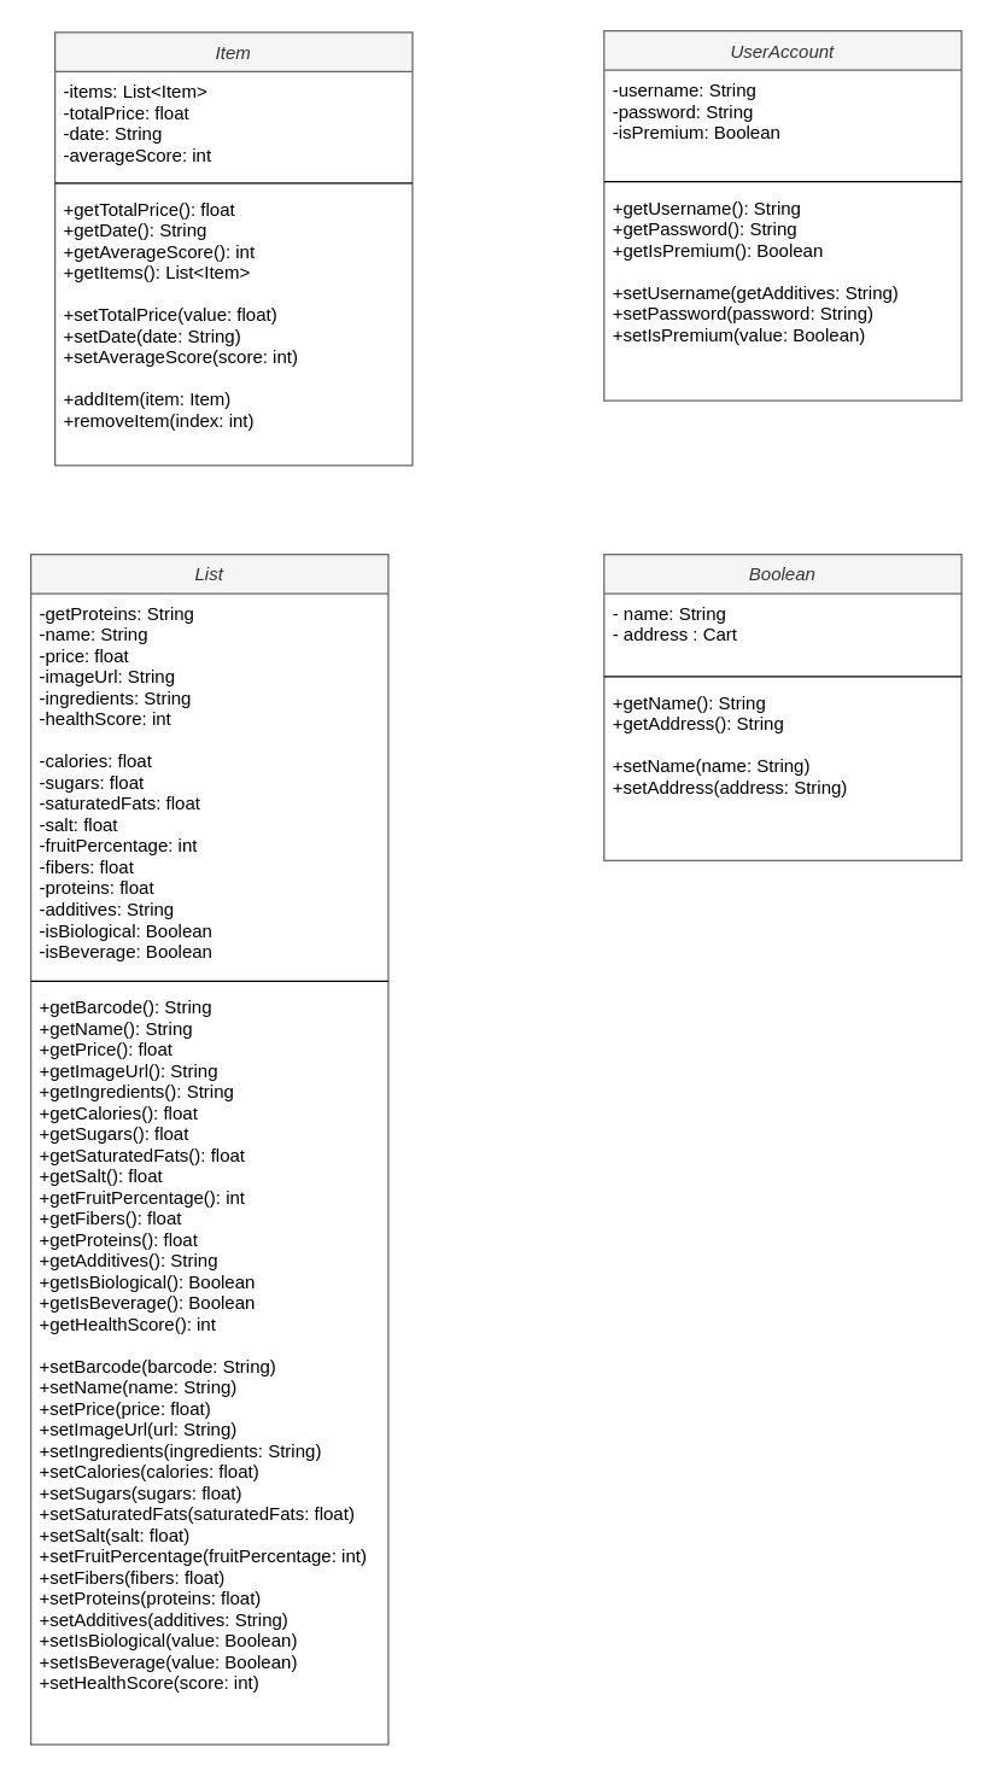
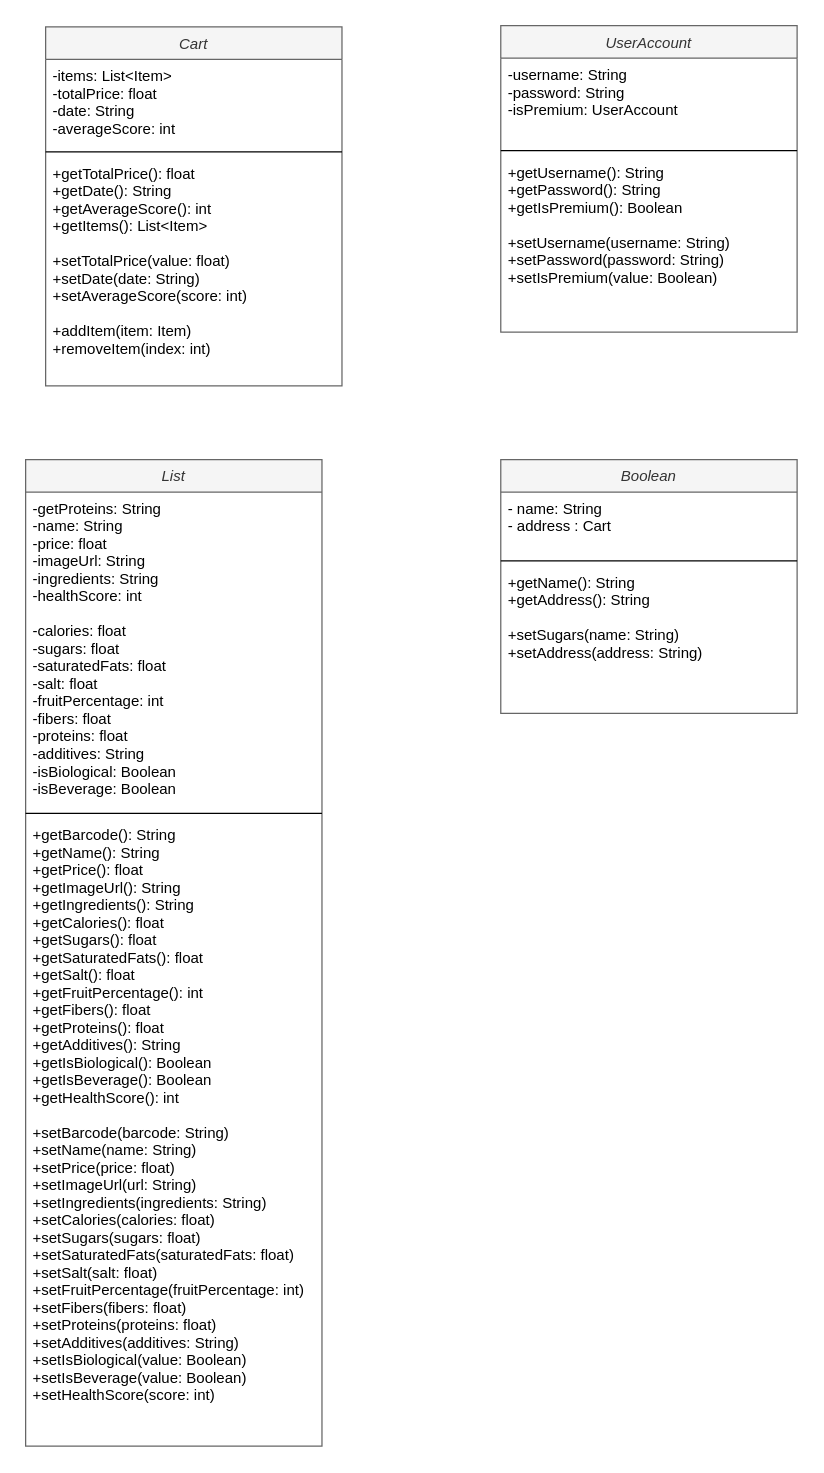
- <mxCell id="14" value="Item" style="swimlane;fontStyle=2;align=center;verticalAlign=top;childLayout=stackLayout;horizontal=1;startSize=26;horizontalStack=0;resizeParent=1;resizeLast=0;collapsible=1;marginBottom=0;rounded=0;shadow=0;strokeWidth=1;fillColor=#f5f5f5;fontColor=#333333;strokeColor=#666666;" parent="1" vertex="1"><mxGeometry x="36" y="21" width="237" height="287" as="geometry"><mxRectangle x="554" y="220" width="160" height="26" as="alternateBounds" /></mxGeometry></mxCell>
+ <mxCell id="14" value="Cart" style="swimlane;fontStyle=2;align=center;verticalAlign=top;childLayout=stackLayout;horizontal=1;startSize=26;horizontalStack=0;resizeParent=1;resizeLast=0;collapsible=1;marginBottom=0;rounded=0;shadow=0;strokeWidth=1;fillColor=#f5f5f5;fontColor=#333333;strokeColor=#666666;" parent="1" vertex="1"><mxGeometry x="36" y="21" width="237" height="287" as="geometry"><mxRectangle x="554" y="220" width="160" height="26" as="alternateBounds" /></mxGeometry></mxCell>
- <mxCell id="3" value="-username: String&#10;-password: String&#10;-isPremium: Boolean&#10;" style="text;align=left;verticalAlign=top;spacingLeft=4;spacingRight=4;overflow=hidden;rotatable=0;points=[[0,0.5],[1,0.5]];portConstraint=eastwest;" parent="2" vertex="1"><mxGeometry y="26" width="237" height="70" as="geometry" /></mxCell>
+ <mxCell id="3" value="-username: String&#10;-password: String&#10;-isPremium: UserAccount&#10;" style="text;align=left;verticalAlign=top;spacingLeft=4;spacingRight=4;overflow=hidden;rotatable=0;points=[[0,0.5],[1,0.5]];portConstraint=eastwest;" parent="2" vertex="1"><mxGeometry y="26" width="237" height="70" as="geometry" /></mxCell>
- <mxCell id="5" value="+getUsername(): String&#10;+getPassword(): String&#10;+getIsPremium(): Boolean&#10;&#10;+setUsername(getAdditives: String)&#10;+setPassword(password: String)&#10;+setIsPremium(value: Boolean)&#10;" style="text;align=left;verticalAlign=top;spacingLeft=4;spacingRight=4;overflow=hidden;rotatable=0;points=[[0,0.5],[1,0.5]];portConstraint=eastwest;" parent="2" vertex="1"><mxGeometry y="104" width="237" height="118" as="geometry" /></mxCell>
+ <mxCell id="5" value="+getUsername(): String&#10;+getPassword(): String&#10;+getIsPremium(): Boolean&#10;&#10;+setUsername(username: String)&#10;+setPassword(password: String)&#10;+setIsPremium(value: Boolean)&#10;" style="text;align=left;verticalAlign=top;spacingLeft=4;spacingRight=4;overflow=hidden;rotatable=0;points=[[0,0.5],[1,0.5]];portConstraint=eastwest;" parent="2" vertex="1"><mxGeometry y="104" width="237" height="118" as="geometry" /></mxCell>
- <mxCell id="9" value="+getName(): String&#10;+getAddress(): String&#10;&#10;+setName(name: String)&#10;+setAddress(address: String)&#10;" style="text;align=left;verticalAlign=top;spacingLeft=4;spacingRight=4;overflow=hidden;rotatable=0;points=[[0,0.5],[1,0.5]];portConstraint=eastwest;" parent="6" vertex="1"><mxGeometry y="85" width="237" height="118" as="geometry" /></mxCell>
+ <mxCell id="9" value="+getName(): String&#10;+getAddress(): String&#10;&#10;+setSugars(name: String)&#10;+setAddress(address: String)&#10;" style="text;align=left;verticalAlign=top;spacingLeft=4;spacingRight=4;overflow=hidden;rotatable=0;points=[[0,0.5],[1,0.5]];portConstraint=eastwest;" parent="6" vertex="1"><mxGeometry y="85" width="237" height="118" as="geometry" /></mxCell>
